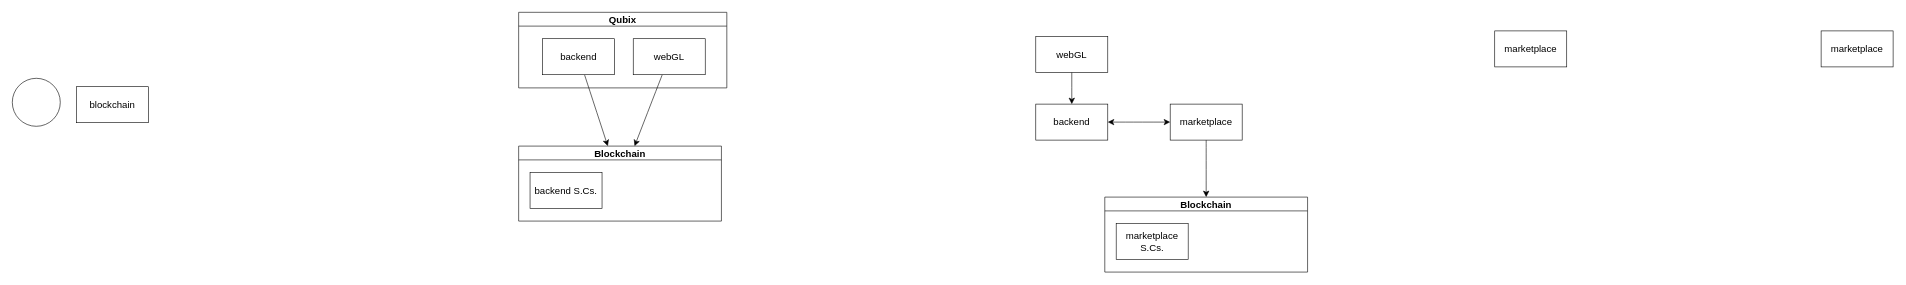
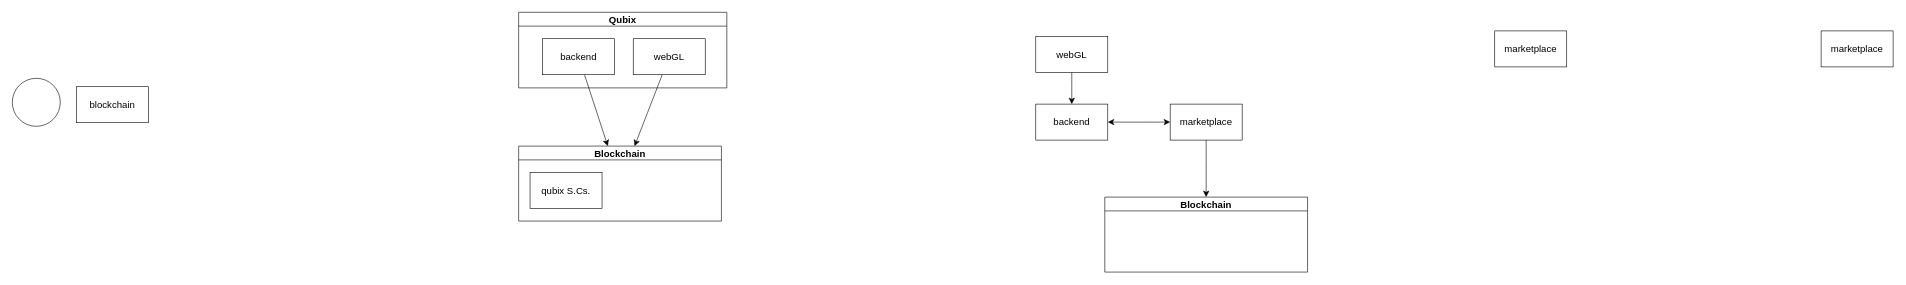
- <mxCell id="7" value="backend S.Cs." style="rounded=0;whiteSpace=wrap;html=1;fontSize=16;" vertex="1" parent="6"><mxGeometry x="19" y="44" width="120" height="60" as="geometry" /></mxCell>
+ <mxCell id="7" value="qubix S.Cs." style="rounded=0;whiteSpace=wrap;html=1;fontSize=16;" vertex="1" parent="6"><mxGeometry x="19" y="44" width="120" height="60" as="geometry" /></mxCell>
- <mxCell id="16" value="marketplace S.Cs." style="rounded=0;whiteSpace=wrap;html=1;fontSize=16;" vertex="1" parent="15"><mxGeometry x="19" y="44" width="120" height="60" as="geometry" /></mxCell>
